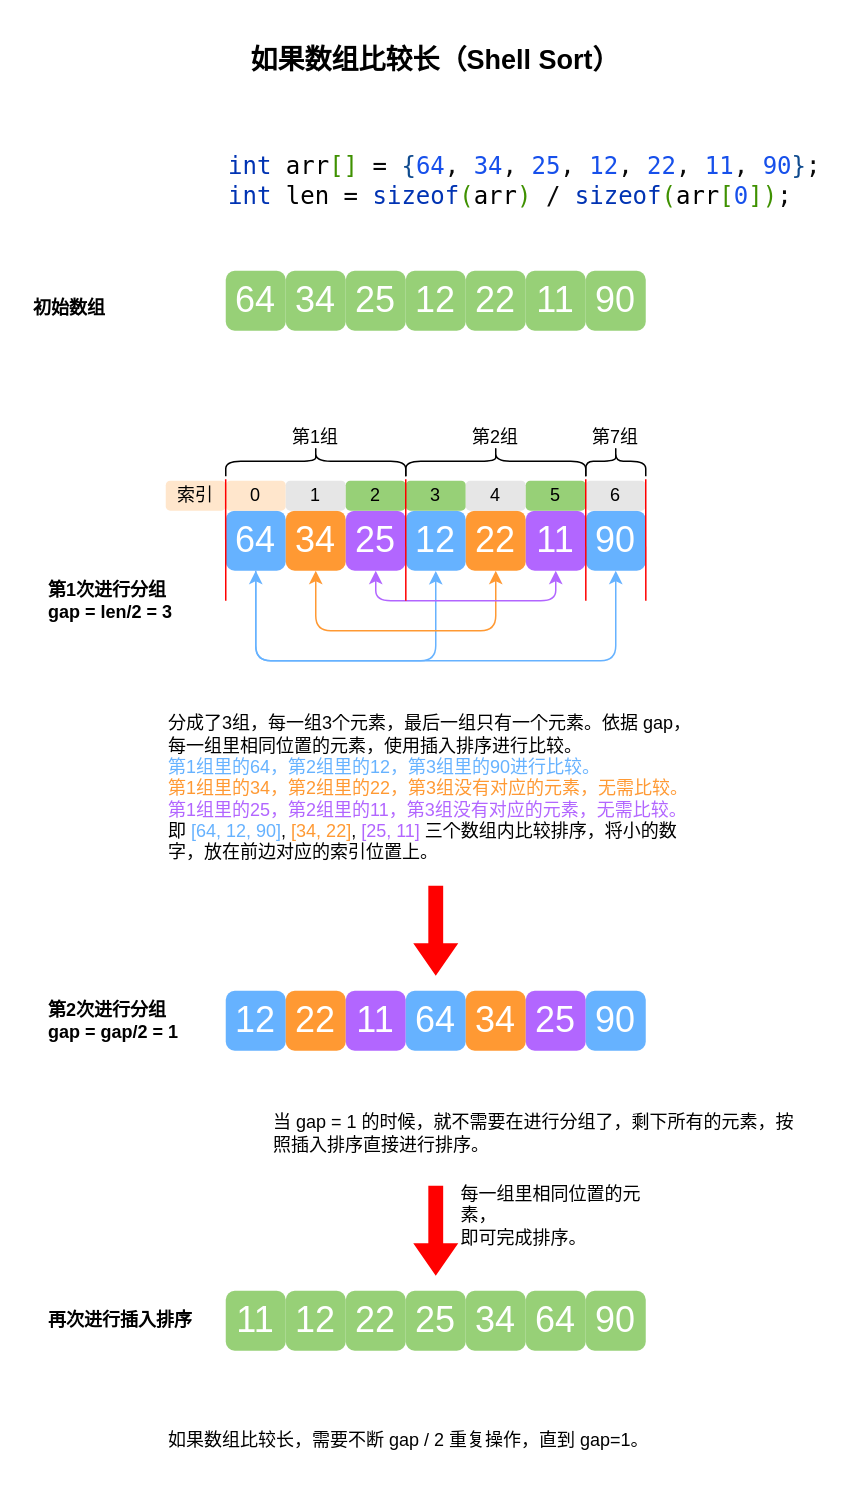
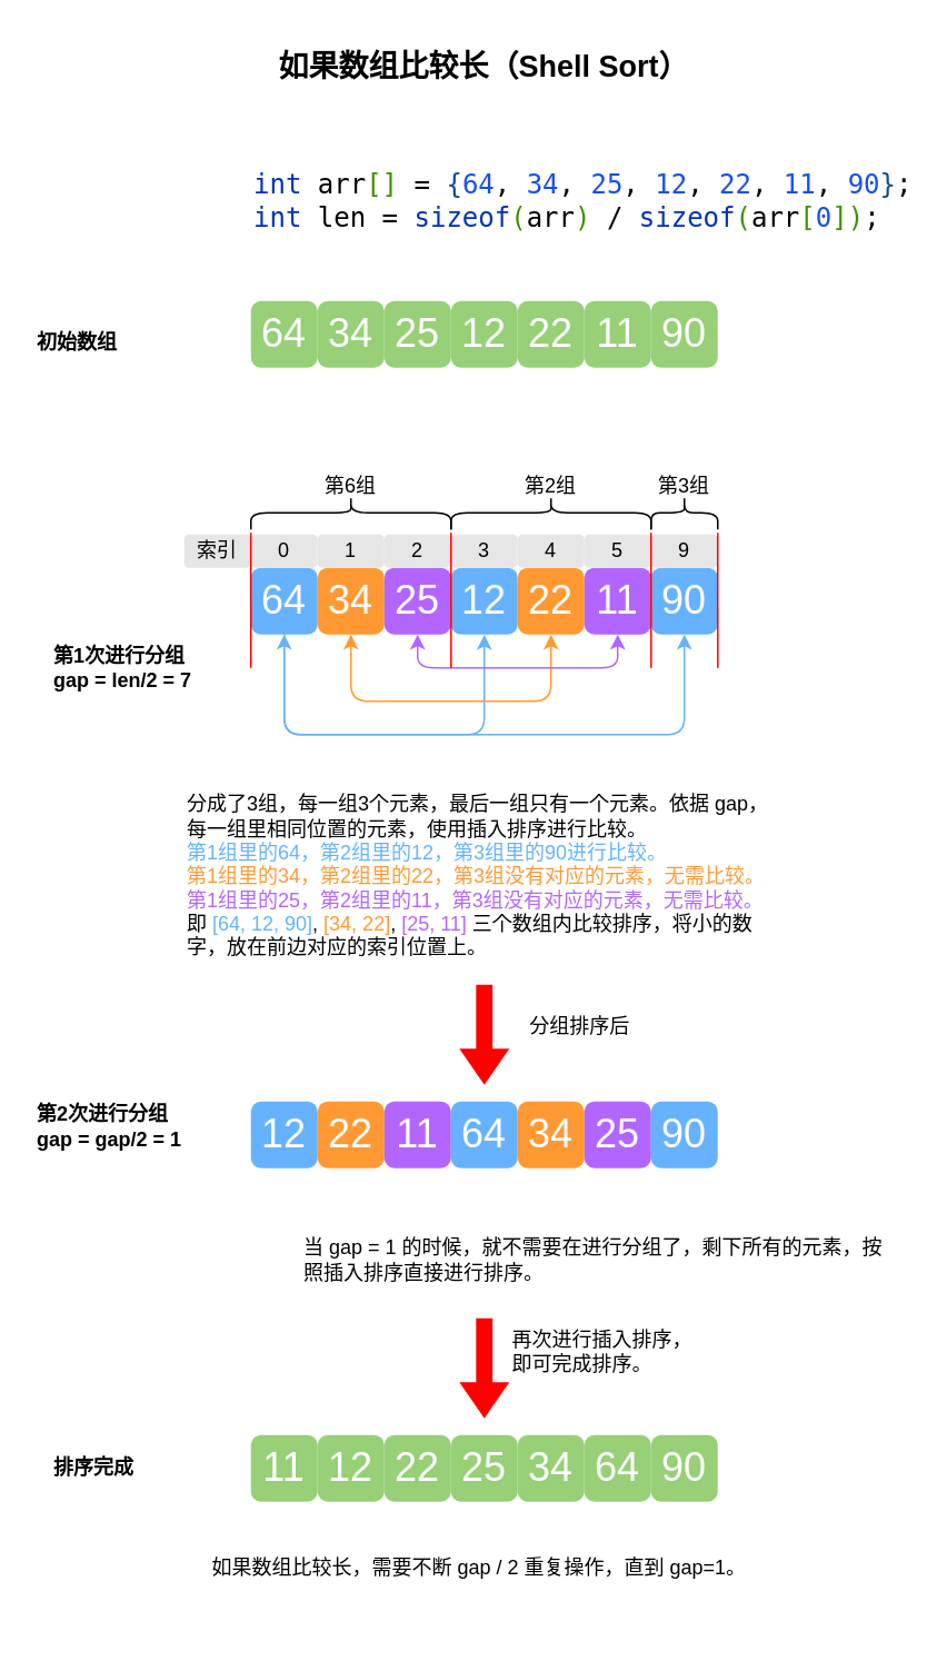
- <mxCell id="40" value="第1组" style="text;html=1;align=center;verticalAlign=middle;whiteSpace=wrap;rounded=0;" vertex="1" parent="1"><mxGeometry x="180" y="276" width="60" height="30" as="geometry" /></mxCell>
+ <mxCell id="40" value="第6组" style="text;html=1;align=center;verticalAlign=middle;whiteSpace=wrap;rounded=0;" vertex="1" parent="1"><mxGeometry x="180" y="276" width="60" height="30" as="geometry" /></mxCell>
- <mxCell id="42" value="第7组" style="text;html=1;align=center;verticalAlign=middle;whiteSpace=wrap;rounded=0;" vertex="1" parent="1"><mxGeometry x="380" y="276" width="60" height="30" as="geometry" /></mxCell>
+ <mxCell id="42" value="第3组" style="text;html=1;align=center;verticalAlign=middle;whiteSpace=wrap;rounded=0;" vertex="1" parent="1"><mxGeometry x="380" y="276" width="60" height="30" as="geometry" /></mxCell>
- <mxCell id="32" value="索引" style="rounded=1;whiteSpace=wrap;html=1;strokeColor=none;fillColor=#ffe6cc;" vertex="1" parent="1"><mxGeometry x="110" y="319.96" width="40" height="20" as="geometry" /></mxCell>
+ <mxCell id="32" value="索引" style="rounded=1;whiteSpace=wrap;html=1;strokeColor=none;fillColor=#E6E6E6;" vertex="1" parent="1"><mxGeometry x="110" y="319.96" width="40" height="20" as="geometry" /></mxCell>
- <mxCell id="25" value="0" style="rounded=1;whiteSpace=wrap;html=1;strokeColor=none;fillColor=#ffe6cc;" vertex="1" parent="1"><mxGeometry x="150" y="319.96" width="40" height="20" as="geometry" /></mxCell>
+ <mxCell id="25" value="0" style="rounded=1;whiteSpace=wrap;html=1;strokeColor=none;fillColor=#E6E6E6;" vertex="1" parent="1"><mxGeometry x="150" y="319.96" width="40" height="20" as="geometry" /></mxCell>
- <mxCell id="27" value="2" style="rounded=1;whiteSpace=wrap;html=1;strokeColor=none;fillColor=#97d077;" vertex="1" parent="1"><mxGeometry x="230" y="319.96" width="40" height="20" as="geometry" /></mxCell>
+ <mxCell id="27" value="2" style="rounded=1;whiteSpace=wrap;html=1;strokeColor=none;fillColor=#E6E6E6;" vertex="1" parent="1"><mxGeometry x="230" y="319.96" width="40" height="20" as="geometry" /></mxCell>
- <mxCell id="28" value="3" style="rounded=1;whiteSpace=wrap;html=1;strokeColor=none;fillColor=#97d077;" vertex="1" parent="1"><mxGeometry x="270" y="319.96" width="40" height="20" as="geometry" /></mxCell>
+ <mxCell id="28" value="3" style="rounded=1;whiteSpace=wrap;html=1;strokeColor=none;fillColor=#E6E6E6;" vertex="1" parent="1"><mxGeometry x="270" y="319.96" width="40" height="20" as="geometry" /></mxCell>
- <mxCell id="30" value="5" style="rounded=1;whiteSpace=wrap;html=1;strokeColor=none;fillColor=#97d077;" vertex="1" parent="1"><mxGeometry x="350" y="319.96" width="40" height="20" as="geometry" /></mxCell>
+ <mxCell id="30" value="5" style="rounded=1;whiteSpace=wrap;html=1;strokeColor=none;fillColor=#E6E6E6;" vertex="1" parent="1"><mxGeometry x="350" y="319.96" width="40" height="20" as="geometry" /></mxCell>
- <mxCell id="31" value="6" style="rounded=1;whiteSpace=wrap;html=1;strokeColor=none;fillColor=#E6E6E6;" vertex="1" parent="1"><mxGeometry x="390" y="319.96" width="40" height="20" as="geometry" /></mxCell>
+ <mxCell id="31" value="9" style="rounded=1;whiteSpace=wrap;html=1;strokeColor=none;fillColor=#E6E6E6;" vertex="1" parent="1"><mxGeometry x="390" y="319.96" width="40" height="20" as="geometry" /></mxCell>
- <mxCell id="11" value="&lt;b&gt;&lt;font style=&quot;color: rgb(0, 0, 0);&quot;&gt;第1次进行分组&lt;/font&gt;&lt;/b&gt;&lt;div&gt;&lt;b&gt;&lt;font style=&quot;color: rgb(0, 0, 0);&quot;&gt;gap = len/2 = 3&lt;/font&gt;&lt;/b&gt;&lt;/div&gt;" style="text;html=1;align=left;verticalAlign=middle;whiteSpace=wrap;rounded=0;" vertex="1" parent="1"><mxGeometry x="30" y="379.96" width="120" height="40" as="geometry" /></mxCell>
+ <mxCell id="11" value="&lt;b&gt;&lt;font style=&quot;color: rgb(0, 0, 0);&quot;&gt;第1次进行分组&lt;/font&gt;&lt;/b&gt;&lt;div&gt;&lt;b&gt;&lt;font style=&quot;color: rgb(0, 0, 0);&quot;&gt;gap = len/2 = 7&lt;/font&gt;&lt;/b&gt;&lt;/div&gt;" style="text;html=1;align=left;verticalAlign=middle;whiteSpace=wrap;rounded=0;" vertex="1" parent="1"><mxGeometry x="30" y="379.96" width="120" height="40" as="geometry" /></mxCell>
+ <mxCell id="61" value="分组排序后" style="text;html=1;align=center;verticalAlign=middle;whiteSpace=wrap;rounded=0;" vertex="1" parent="1"><mxGeometry x="305" y="600" width="85" height="30" as="geometry" /></mxCell>
- <mxCell id="51" value="&lt;b&gt;&lt;font style=&quot;color: rgb(0, 0, 0);&quot;&gt;第2次进行分组&lt;/font&gt;&lt;/b&gt;&lt;div&gt;&lt;b&gt;&lt;font style=&quot;color: rgb(0, 0, 0);&quot;&gt;gap = gap/2 = 1&lt;/font&gt;&lt;/b&gt;&lt;/div&gt;" style="text;html=1;align=left;verticalAlign=middle;whiteSpace=wrap;rounded=0;" vertex="1" parent="1"><mxGeometry x="30" y="660" width="120" height="40" as="geometry" /></mxCell>
+ <mxCell id="51" value="&lt;b&gt;&lt;font style=&quot;color: rgb(0, 0, 0);&quot;&gt;第2次进行分组&lt;/font&gt;&lt;/b&gt;&lt;div&gt;&lt;b&gt;&lt;font style=&quot;color: rgb(0, 0, 0);&quot;&gt;gap = gap/2 = 1&lt;/font&gt;&lt;/b&gt;&lt;/div&gt;" style="text;html=1;align=left;verticalAlign=middle;whiteSpace=wrap;rounded=0;" vertex="1" parent="1"><mxGeometry x="20" y="655" width="120" height="40" as="geometry" /></mxCell>
- <mxCell id="62" value="&lt;font style=&quot;color: rgb(0, 0, 0);&quot;&gt;每一组里相同位置的元素，&lt;/font&gt;&lt;div&gt;&lt;font style=&quot;color: rgb(0, 0, 0);&quot;&gt;即可完成排序。&lt;/font&gt;&lt;/div&gt;" style="text;html=1;align=left;verticalAlign=middle;whiteSpace=wrap;rounded=0;" vertex="1" parent="1"><mxGeometry x="305" y="790" width="125" height="40" as="geometry" /></mxCell>
+ <mxCell id="62" value="&lt;font style=&quot;color: rgb(0, 0, 0);&quot;&gt;再次进行插入排序，&lt;/font&gt;&lt;div&gt;&lt;font style=&quot;color: rgb(0, 0, 0);&quot;&gt;即可完成排序。&lt;/font&gt;&lt;/div&gt;" style="text;html=1;align=left;verticalAlign=middle;whiteSpace=wrap;rounded=0;" vertex="1" parent="1"><mxGeometry x="305" y="790" width="125" height="40" as="geometry" /></mxCell>
- <mxCell id="64" value="&lt;b&gt;&lt;font style=&quot;color: rgb(0, 0, 0);&quot;&gt;再次进行插入排序&lt;/font&gt;&lt;/b&gt;" style="text;html=1;align=left;verticalAlign=middle;whiteSpace=wrap;rounded=0;" vertex="1" parent="1"><mxGeometry x="30" y="860" width="120" height="40" as="geometry" /></mxCell>
+ <mxCell id="64" value="&lt;b&gt;&lt;font style=&quot;color: rgb(0, 0, 0);&quot;&gt;排序完成&lt;/font&gt;&lt;/b&gt;" style="text;html=1;align=left;verticalAlign=middle;whiteSpace=wrap;rounded=0;" vertex="1" parent="1"><mxGeometry x="30" y="860" width="120" height="40" as="geometry" /></mxCell>
- <mxCell id="63" value="如果数组比较长，需要不断 gap / 2 重复操作，直到 gap=1。" style="text;html=1;align=left;verticalAlign=middle;whiteSpace=wrap;rounded=0;" vertex="1" parent="1"><mxGeometry x="110" y="940" width="360" height="40" as="geometry" /></mxCell>
+ <mxCell id="63" value="如果数组比较长，需要不断 gap / 2 重复操作，直到 gap=1。" style="text;html=1;align=left;verticalAlign=middle;whiteSpace=wrap;rounded=0;" vertex="1" parent="1"><mxGeometry x="125" y="920" width="360" height="40" as="geometry" /></mxCell>
